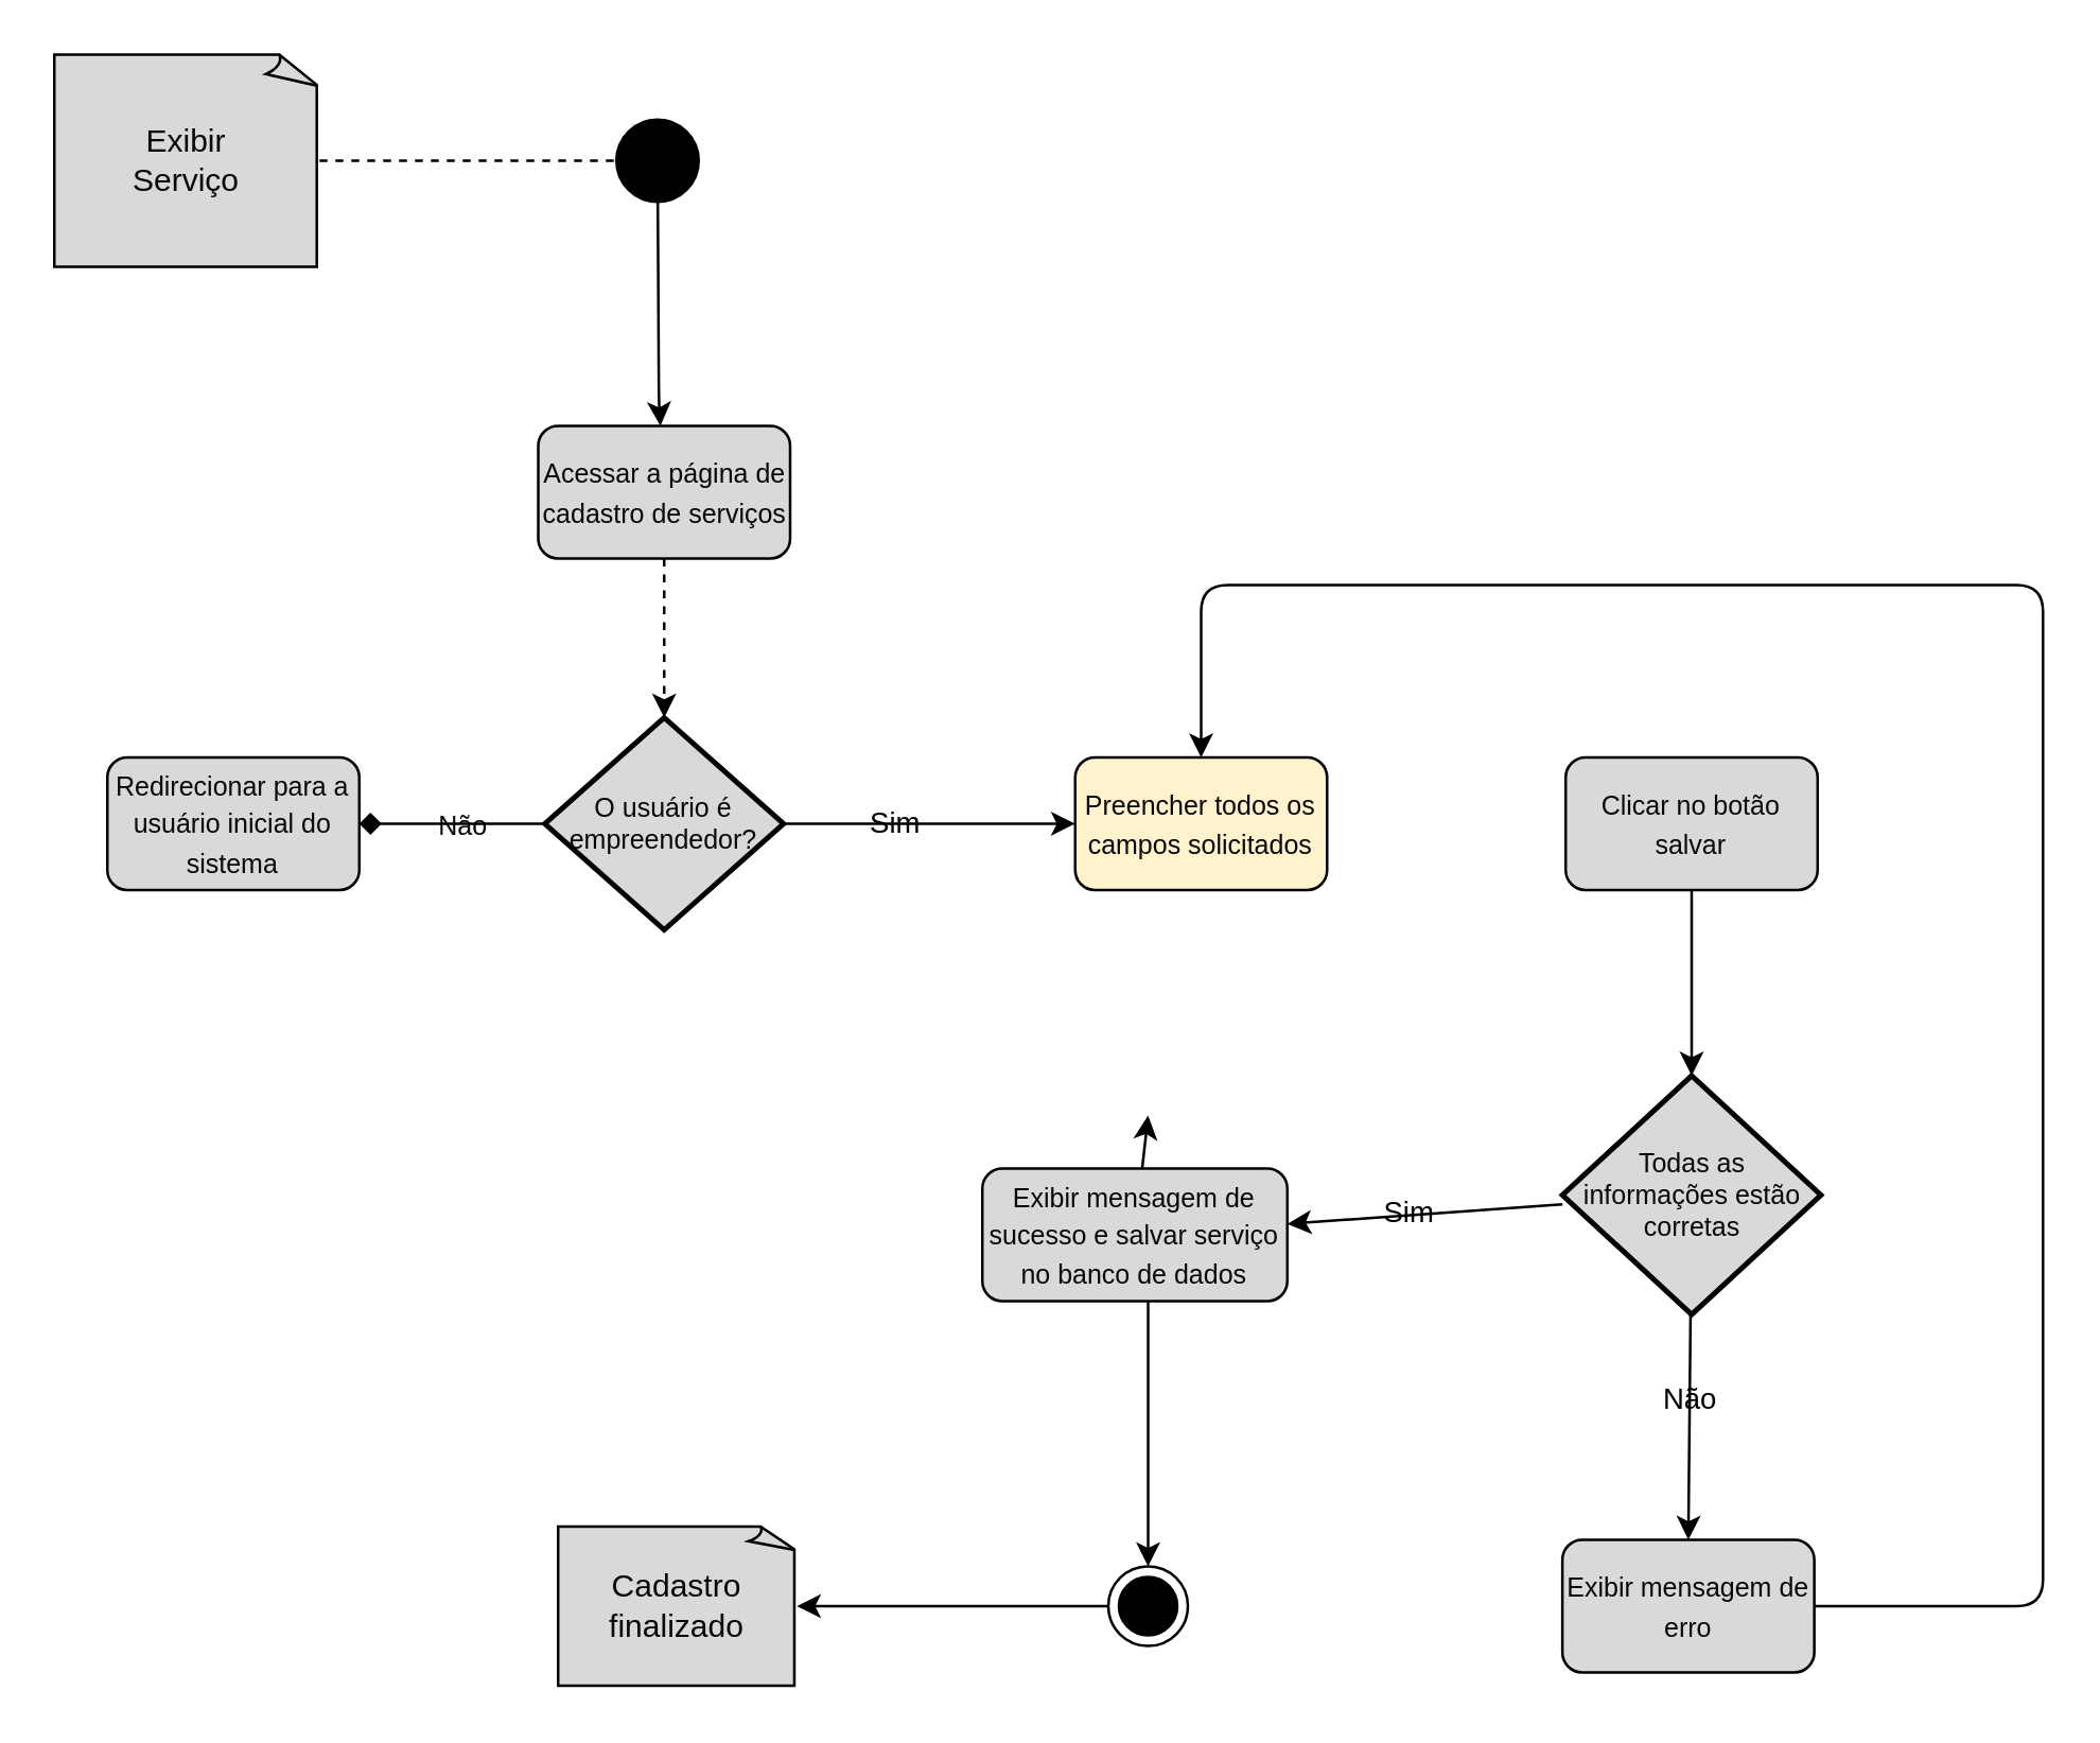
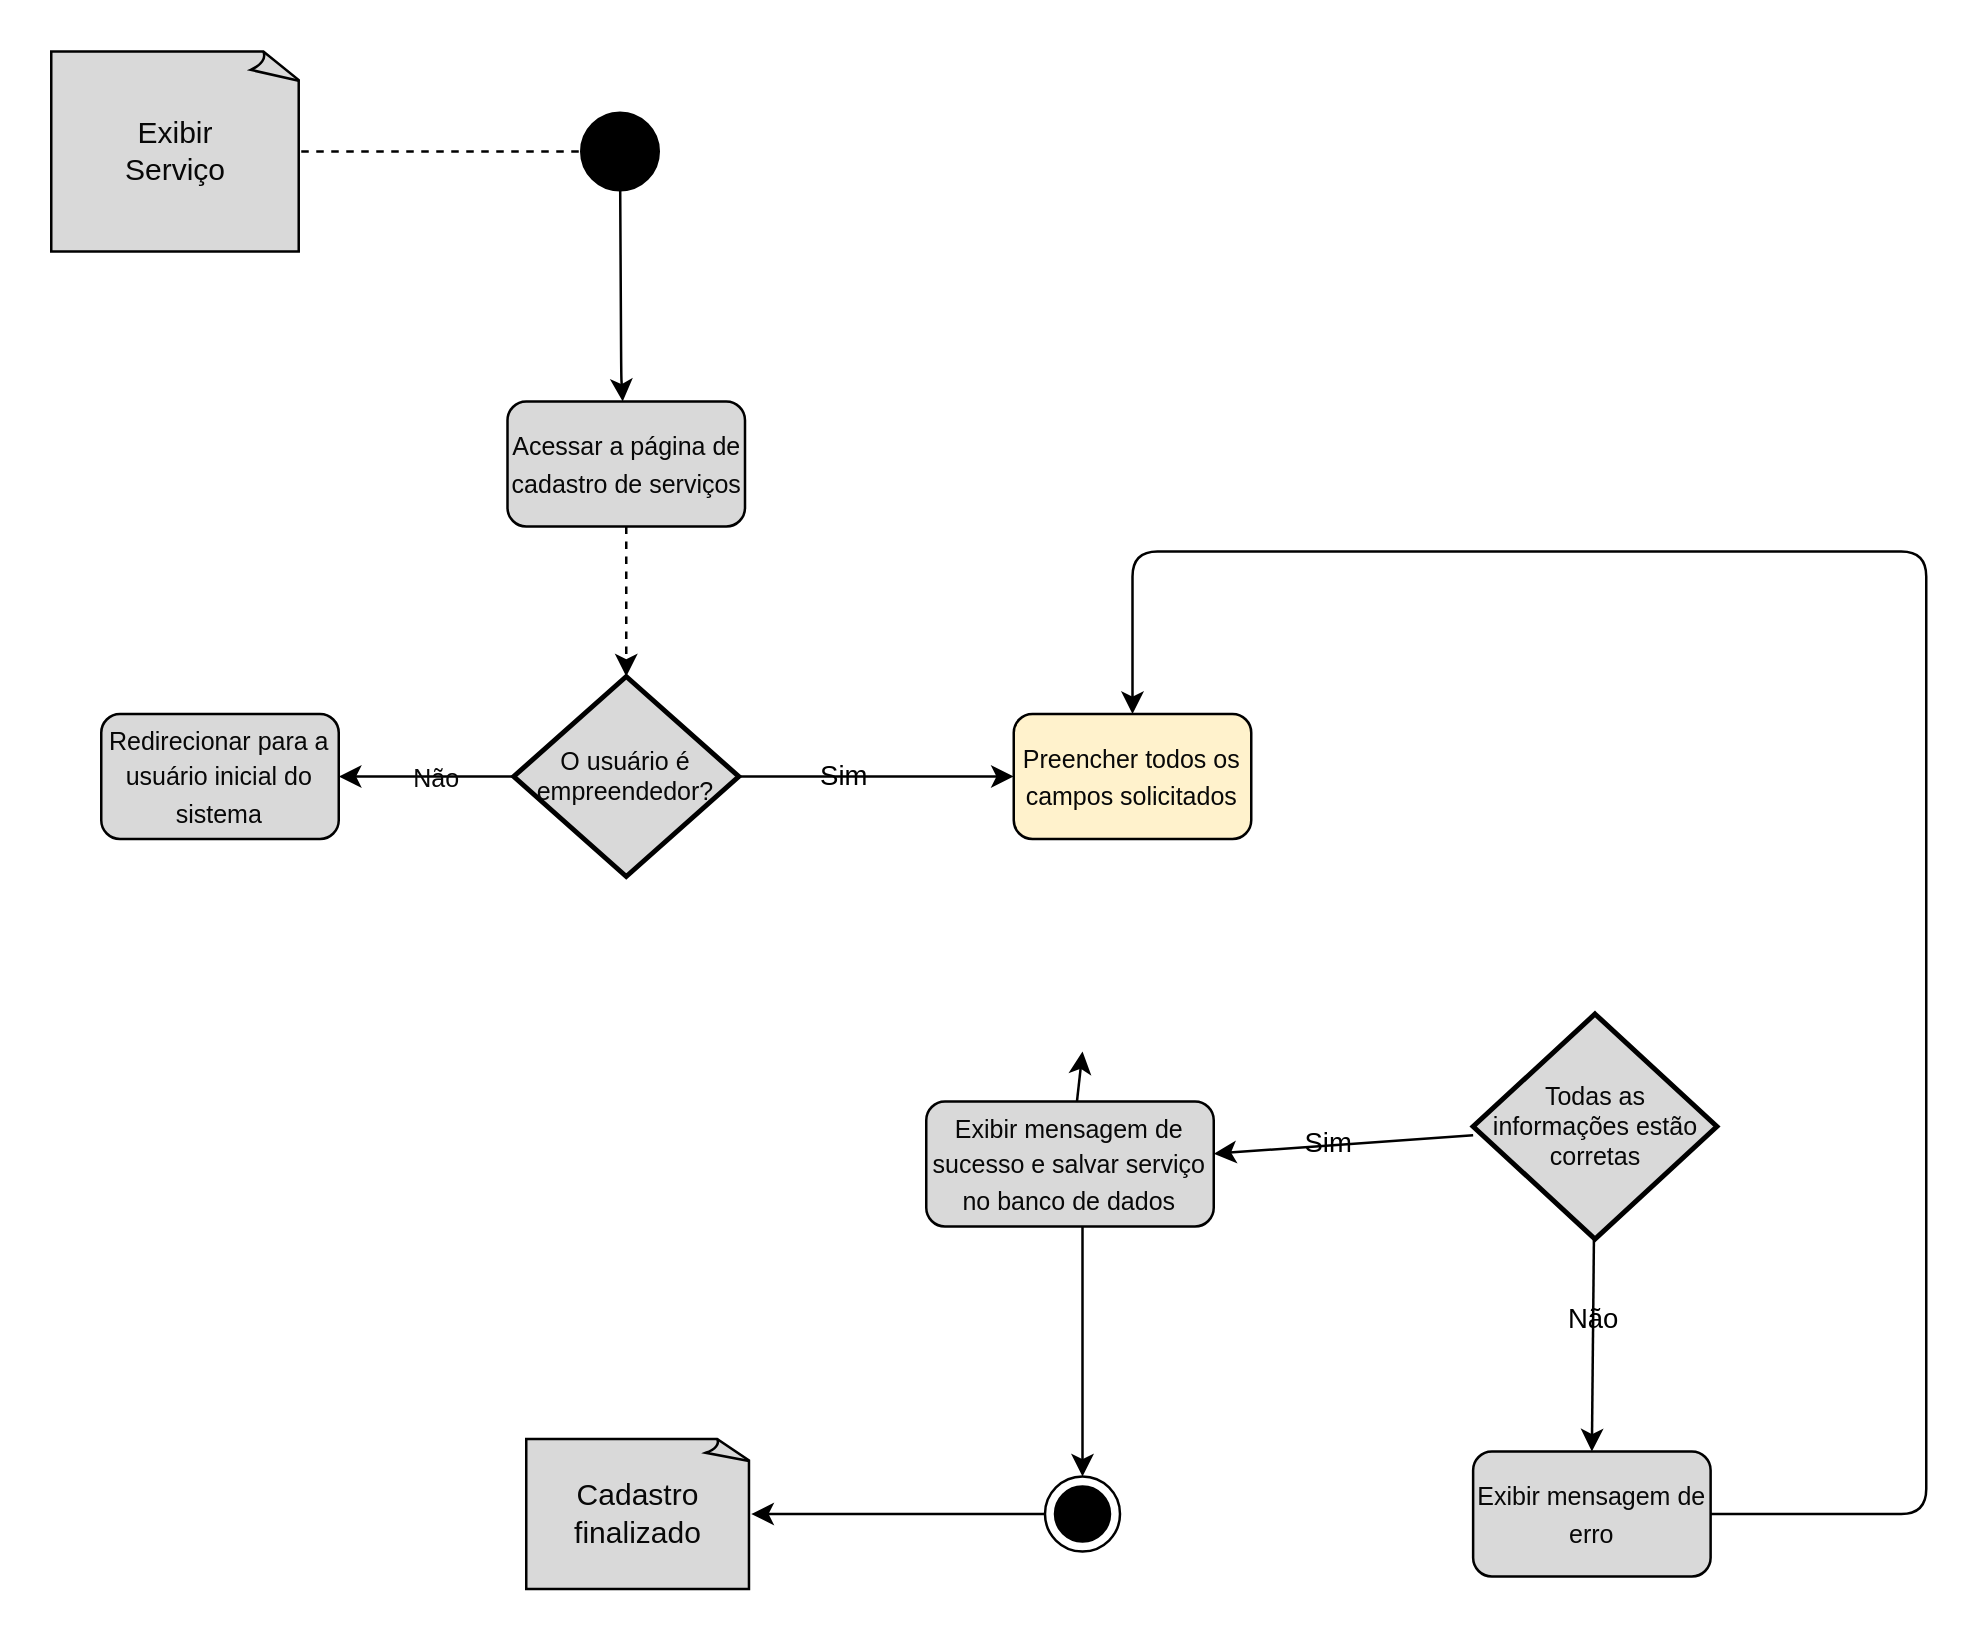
- <mxCell id="8" style="edgeStyle=orthogonalEdgeStyle;html=1;entryX=1;entryY=0.5;entryDx=0;entryDy=0;labelBackgroundColor=default;strokeColor=#000000;fontSize=10;fontColor=#080808;endArrow=diamond;" parent="1" source="12" target="13" edge="1"><mxGeometry relative="1" as="geometry" /></mxCell>
+ <mxCell id="8" style="edgeStyle=orthogonalEdgeStyle;html=1;entryX=1;entryY=0.5;entryDx=0;entryDy=0;labelBackgroundColor=default;strokeColor=#000000;fontSize=10;fontColor=#080808;" parent="1" source="12" target="13" edge="1"><mxGeometry relative="1" as="geometry" /></mxCell>
- <mxCell id="16" value="&lt;font style=&quot;font-size: 10px;&quot;&gt;Clicar no botão salvar&lt;/font&gt;" style="rounded=1;whiteSpace=wrap;html=1;strokeColor=#000000;fontColor=#080808;fillColor=#D9D9D9;" parent="1" vertex="1"><mxGeometry x="590" y="285" width="95" height="50" as="geometry" /></mxCell>
- <mxCell id="15" style="edgeStyle=none;html=1;strokeColor=#000000;" parent="1" source="16" target="21" edge="1"><mxGeometry relative="1" as="geometry" /></mxCell>
